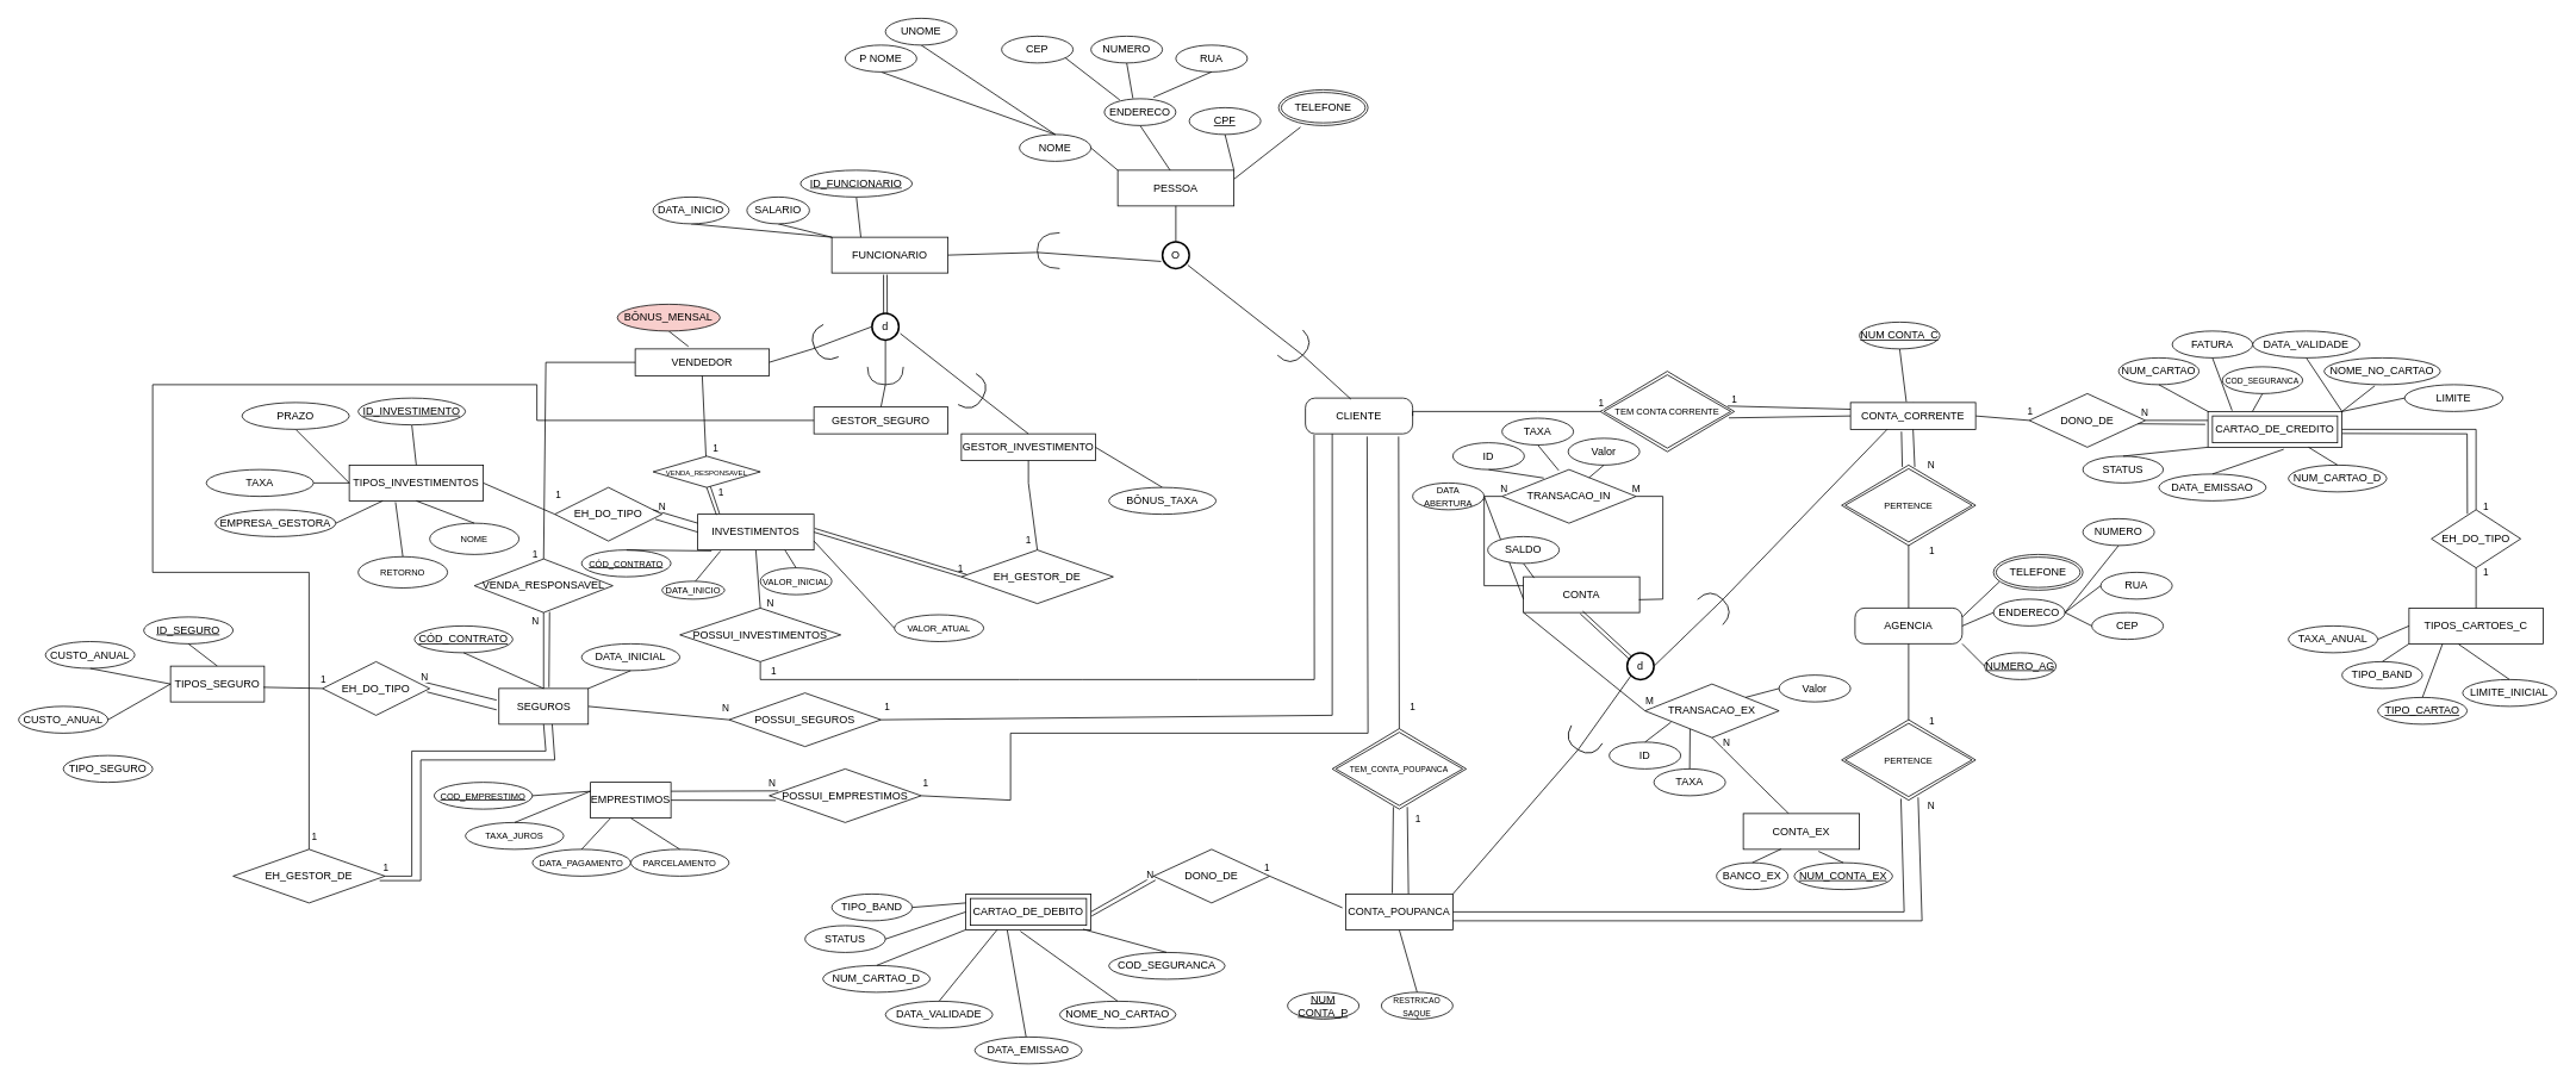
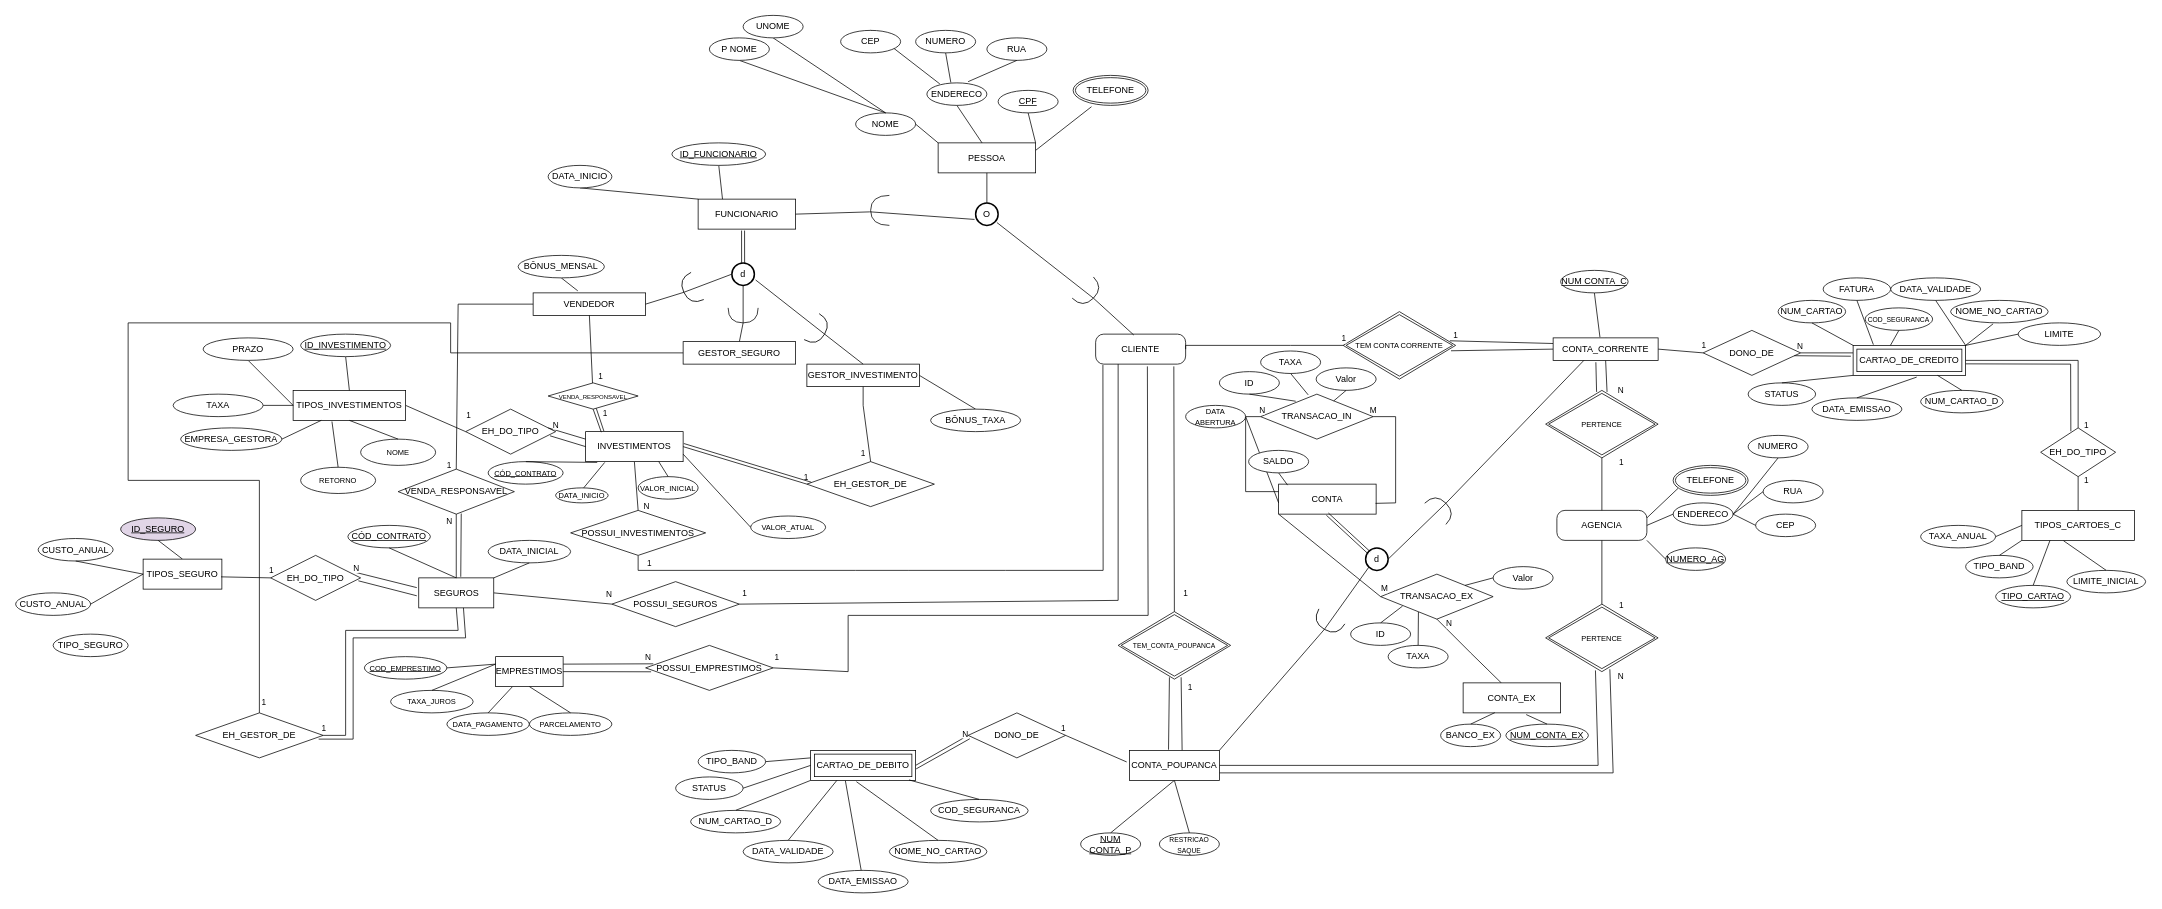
- <mxCell id="225" value="SALARIO" style="ellipse;whiteSpace=wrap;html=1;" parent="1" vertex="1"><mxGeometry x="835" y="220" width="70" height="30" as="geometry" /></mxCell>
- <mxCell id="224" value="" style="endArrow=none;html=1;rounded=0;exitX=0;exitY=0;exitDx=0;exitDy=0;entryX=0.5;entryY=1;entryDx=0;entryDy=0;" parent="1" source="194" target="225" edge="1"><mxGeometry width="50" height="50" relative="1" as="geometry"><mxPoint x="828" y="285" as="sourcePoint" /><mxPoint x="825" y="670" as="targetPoint" /></mxGeometry></mxCell>
- <mxCell id="241" value="BÔNUS_MENSAL" style="ellipse;whiteSpace=wrap;html=1;fillColor=#f8cecc;" parent="1" vertex="1"><mxGeometry x="690" y="340" width="115" height="30" as="geometry" /></mxCell>
+ <mxCell id="241" value="BÔNUS_MENSAL" style="ellipse;whiteSpace=wrap;html=1;" parent="1" vertex="1"><mxGeometry x="690" y="340" width="115" height="30" as="geometry" /></mxCell>
- <mxCell id="86" value="&lt;u&gt;ID_SEGURO&lt;/u&gt;" style="ellipse;whiteSpace=wrap;html=1;" parent="1" vertex="1"><mxGeometry x="160" y="690" width="100" height="30" as="geometry" /></mxCell>
+ <mxCell id="86" value="&lt;u&gt;ID_SEGURO&lt;/u&gt;" style="ellipse;whiteSpace=wrap;html=1;fillColor=#e1d5e7;" parent="1" vertex="1"><mxGeometry x="160" y="690" width="100" height="30" as="geometry" /></mxCell>
+ <mxCell id="51" value="" style="endArrow=none;html=1;rounded=0;fontFamily=Helvetica;fontSize=12;fontColor=default;exitX=0.5;exitY=0;exitDx=0;exitDy=0;entryX=0.5;entryY=1;entryDx=0;entryDy=0;" parent="1" source="49" target="263" edge="1"><mxGeometry width="50" height="50" relative="1" as="geometry"><mxPoint x="1930" y="920" as="sourcePoint" /><mxPoint x="1565" y="1040" as="targetPoint" /></mxGeometry></mxCell>
